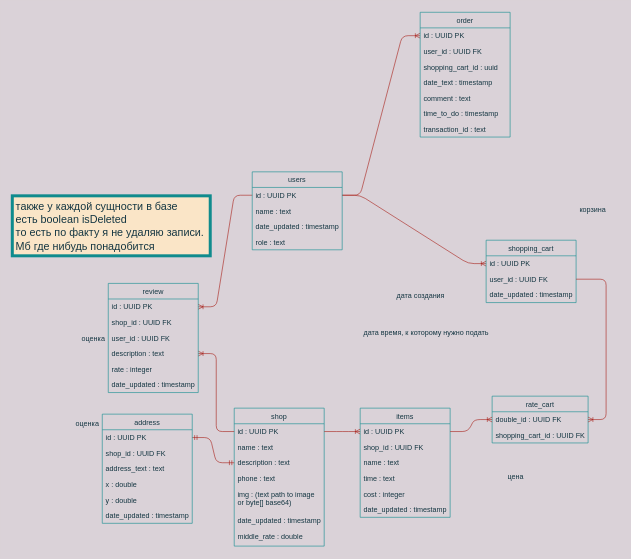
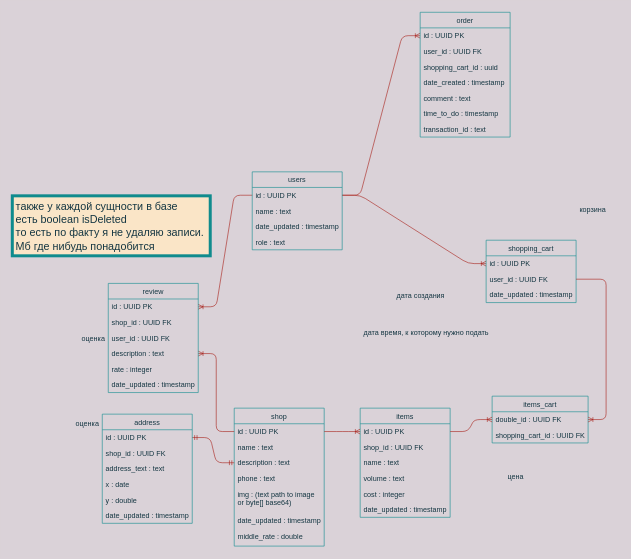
- <mxCell id="62" value="date_text : timestamp&#10;" style="text;strokeColor=none;fillColor=none;align=left;verticalAlign=top;spacingLeft=4;spacingRight=4;overflow=hidden;rotatable=0;points=[[0,0.5],[1,0.5]];portConstraint=eastwest;fontColor=#143642;" parent="58" vertex="1"><mxGeometry y="104" width="150" height="26" as="geometry" /></mxCell>
+ <mxCell id="62" value="date_created : timestamp&#10;" style="text;strokeColor=none;fillColor=none;align=left;verticalAlign=top;spacingLeft=4;spacingRight=4;overflow=hidden;rotatable=0;points=[[0,0.5],[1,0.5]];portConstraint=eastwest;fontColor=#143642;" parent="58" vertex="1"><mxGeometry y="104" width="150" height="26" as="geometry" /></mxCell>
- <mxCell id="37" value="rate_cart" style="swimlane;fontStyle=0;childLayout=stackLayout;horizontal=1;startSize=26;fillColor=none;horizontalStack=0;resizeParent=1;resizeParentMax=0;resizeLast=0;collapsible=1;marginBottom=0;strokeColor=#0F8B8D;fontColor=#143642;" parent="1" vertex="1"><mxGeometry x="820" y="660" width="160" height="78" as="geometry"><mxRectangle x="280" y="240" width="60" height="26" as="alternateBounds" /></mxGeometry></mxCell>
+ <mxCell id="37" value="items_cart" style="swimlane;fontStyle=0;childLayout=stackLayout;horizontal=1;startSize=26;fillColor=none;horizontalStack=0;resizeParent=1;resizeParentMax=0;resizeLast=0;collapsible=1;marginBottom=0;strokeColor=#0F8B8D;fontColor=#143642;" parent="1" vertex="1"><mxGeometry x="820" y="660" width="160" height="78" as="geometry"><mxRectangle x="280" y="240" width="60" height="26" as="alternateBounds" /></mxGeometry></mxCell>
- <mxCell id="14" value="time : text" style="text;strokeColor=none;fillColor=none;align=left;verticalAlign=top;spacingLeft=4;spacingRight=4;overflow=hidden;rotatable=0;points=[[0,0.5],[1,0.5]];portConstraint=eastwest;fontColor=#143642;" parent="10" vertex="1"><mxGeometry y="104" width="150" height="26" as="geometry" /></mxCell>
+ <mxCell id="14" value="volume : text" style="text;strokeColor=none;fillColor=none;align=left;verticalAlign=top;spacingLeft=4;spacingRight=4;overflow=hidden;rotatable=0;points=[[0,0.5],[1,0.5]];portConstraint=eastwest;fontColor=#143642;" parent="10" vertex="1"><mxGeometry y="104" width="150" height="26" as="geometry" /></mxCell>
- <mxCell id="55" value="x : double" style="text;strokeColor=none;fillColor=none;align=left;verticalAlign=top;spacingLeft=4;spacingRight=4;overflow=hidden;rotatable=0;points=[[0,0.5],[1,0.5]];portConstraint=eastwest;fontColor=#143642;" parent="51" vertex="1"><mxGeometry y="104" width="150" height="26" as="geometry" /></mxCell>
+ <mxCell id="55" value="x : date" style="text;strokeColor=none;fillColor=none;align=left;verticalAlign=top;spacingLeft=4;spacingRight=4;overflow=hidden;rotatable=0;points=[[0,0.5],[1,0.5]];portConstraint=eastwest;fontColor=#143642;" parent="51" vertex="1"><mxGeometry y="104" width="150" height="26" as="geometry" /></mxCell>
